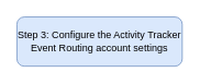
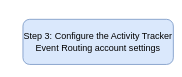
- <mxCell id="2" value="Step 3: Configure the Activity Tracker Event Routing account settings" style="rounded=1;whiteSpace=wrap;html=1;fillColor=#dae8fc;strokeColor=#6c8ebf;" parent="1" vertex="1"><mxGeometry x="20" y="20" width="200" height="60" as="geometry" /></mxCell>
+ <mxCell id="2" value="Step 3: Configure the Activity Tracker Event Routing account settings" style="rounded=1;whiteSpace=wrap;html=1;fillColor=#dae8fc;strokeColor=#6c8ebf;" parent="1" vertex="1"><mxGeometry x="30" y="25" width="200" height="60" as="geometry" /></mxCell>
